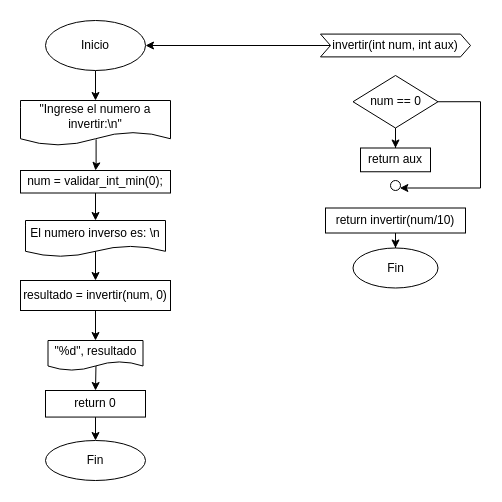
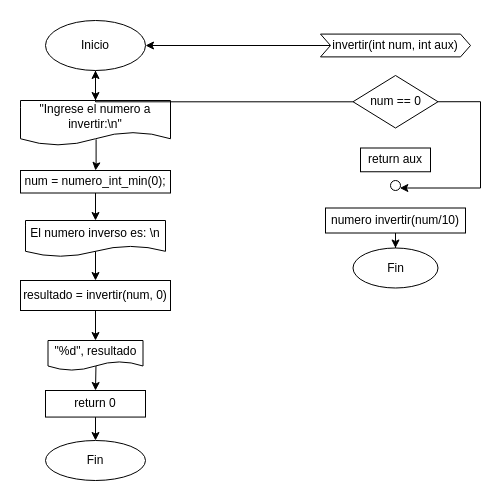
- <mxCell id="15" value="" style="edgeStyle=orthogonalEdgeStyle;rounded=0;orthogonalLoop=1;jettySize=auto;html=1;" edge="1" parent="1" source="16" target="24"><mxGeometry relative="1" as="geometry" /></mxCell>
+ <mxCell id="15" value="" style="edgeStyle=orthogonalEdgeStyle;rounded=0;orthogonalLoop=1;jettySize=auto;html=1;" edge="1" parent="1" source="16" target="3"><mxGeometry relative="1" as="geometry" /></mxCell>
- <mxCell id="7" value="num = validar_int_min(0);" style="whiteSpace=wrap;html=1;" parent="1" vertex="1"><mxGeometry x="20" y="170" width="150" height="22.5" as="geometry" /></mxCell>
+ <mxCell id="7" value="num = numero_int_min(0);" style="whiteSpace=wrap;html=1;" parent="1" vertex="1"><mxGeometry x="20" y="170" width="150" height="22.5" as="geometry" /></mxCell>
- <mxCell id="18" value="return invertir(num/10)" style="whiteSpace=wrap;html=1;" parent="1" vertex="1"><mxGeometry x="325" y="207.5" width="140" height="25" as="geometry" /></mxCell>
+ <mxCell id="18" value="numero invertir(num/10)" style="whiteSpace=wrap;html=1;" parent="1" vertex="1"><mxGeometry x="325" y="207.5" width="140" height="25" as="geometry" /></mxCell>
